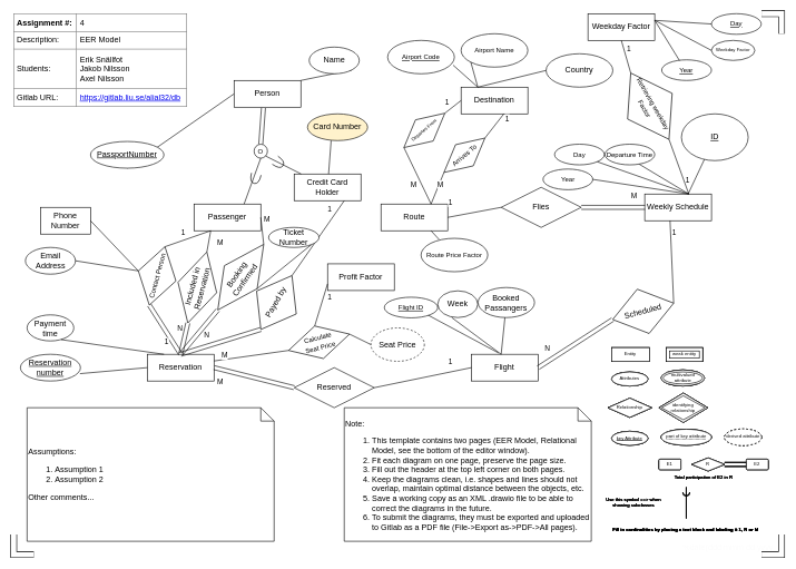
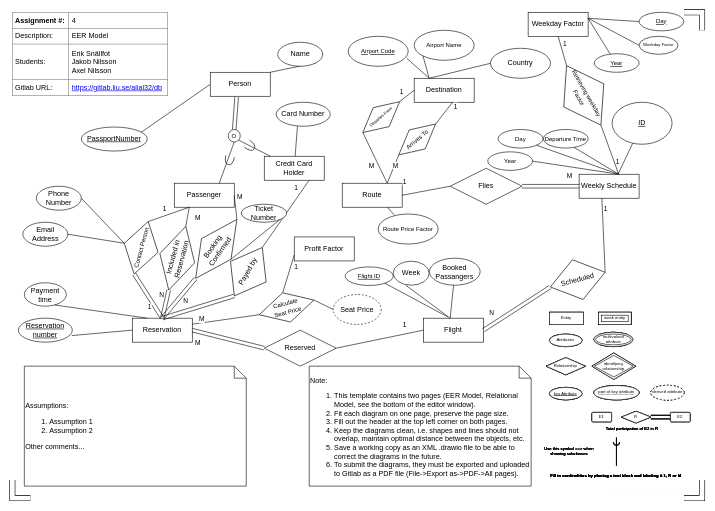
- <mxCell id="152" value="Card Number" style="ellipse;whiteSpace=wrap;html=1;align=center;strokeColor=#000000;fillColor=#fff2cc;" parent="1" vertex="1"><mxGeometry x="460" y="170" width="90" height="40" as="geometry" /></mxCell>
+ <mxCell id="152" value="Card Number" style="ellipse;whiteSpace=wrap;html=1;align=center;strokeColor=#000000;fillColor=#ffffff;" parent="1" vertex="1"><mxGeometry x="460" y="170" width="90" height="40" as="geometry" /></mxCell>
- <mxCell id="136" value="Phone Number" style="whiteSpace=wrap;html=1;align=center;strokeColor=#000000;fillColor=#ffffff;rounded=0;" parent="1" vertex="1"><mxGeometry x="60" y="310" width="75" height="40" as="geometry" /></mxCell>
+ <mxCell id="136" value="Phone Number" style="ellipse;whiteSpace=wrap;html=1;align=center;strokeColor=#000000;fillColor=#ffffff;" parent="1" vertex="1"><mxGeometry x="60" y="310" width="75" height="40" as="geometry" /></mxCell>
